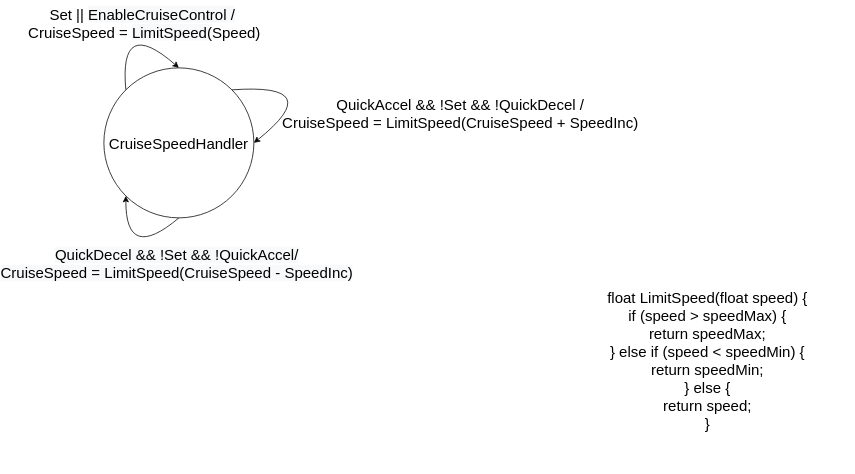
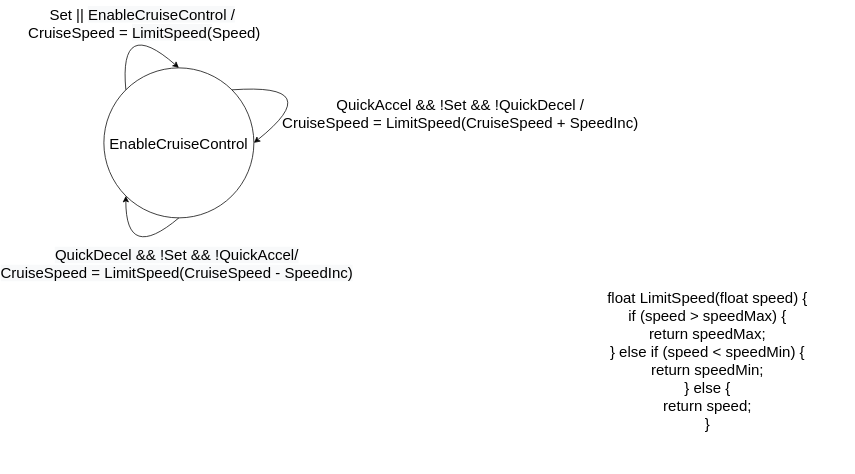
- <mxCell id="2" value="&lt;font style=&quot;font-size: 20px&quot;&gt;CruiseSpeedHandler&lt;br&gt;&lt;/font&gt;" style="ellipse;whiteSpace=wrap;html=1;aspect=fixed;" vertex="1" parent="1"><mxGeometry x="20" y="90" width="200" height="200" as="geometry" /></mxCell>
+ <mxCell id="2" value="&lt;font style=&quot;font-size: 20px&quot;&gt;EnableCruiseControl&lt;br&gt;&lt;/font&gt;" style="ellipse;whiteSpace=wrap;html=1;aspect=fixed;" vertex="1" parent="1"><mxGeometry x="20" y="90" width="200" height="200" as="geometry" /></mxCell>
